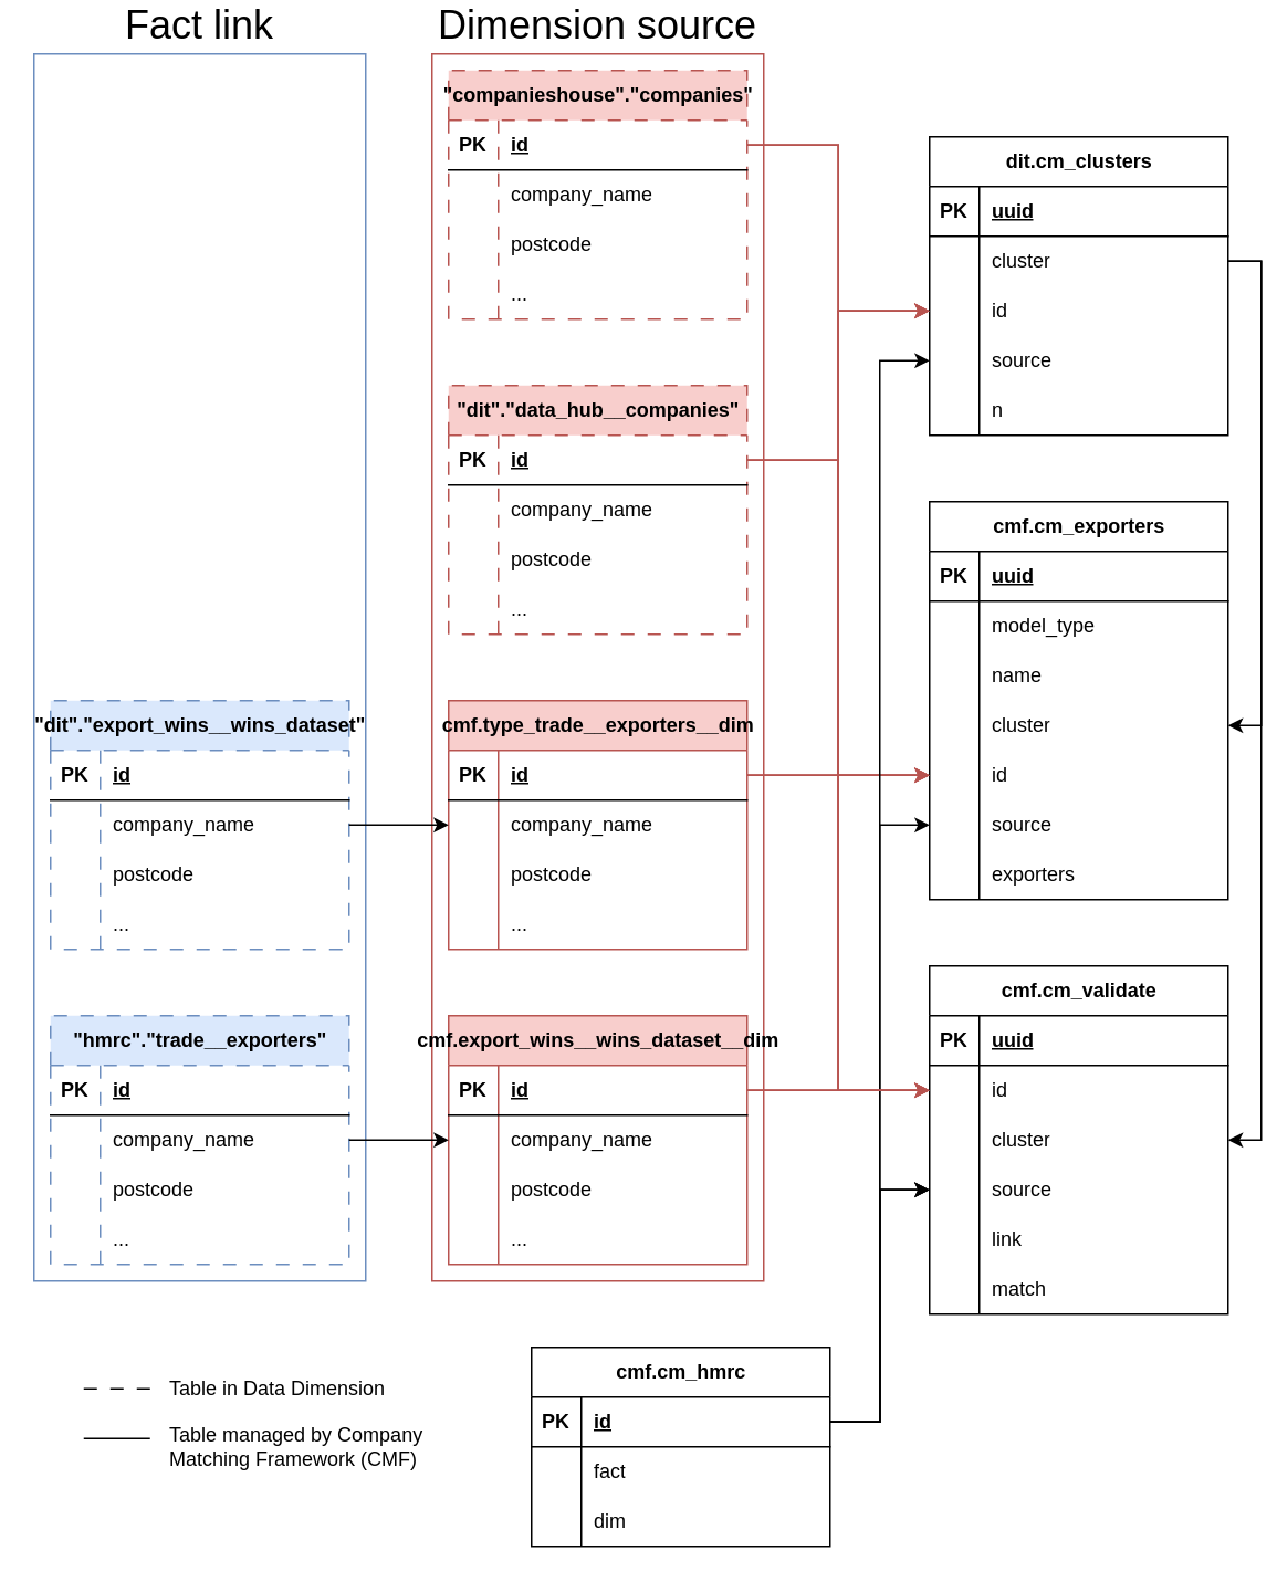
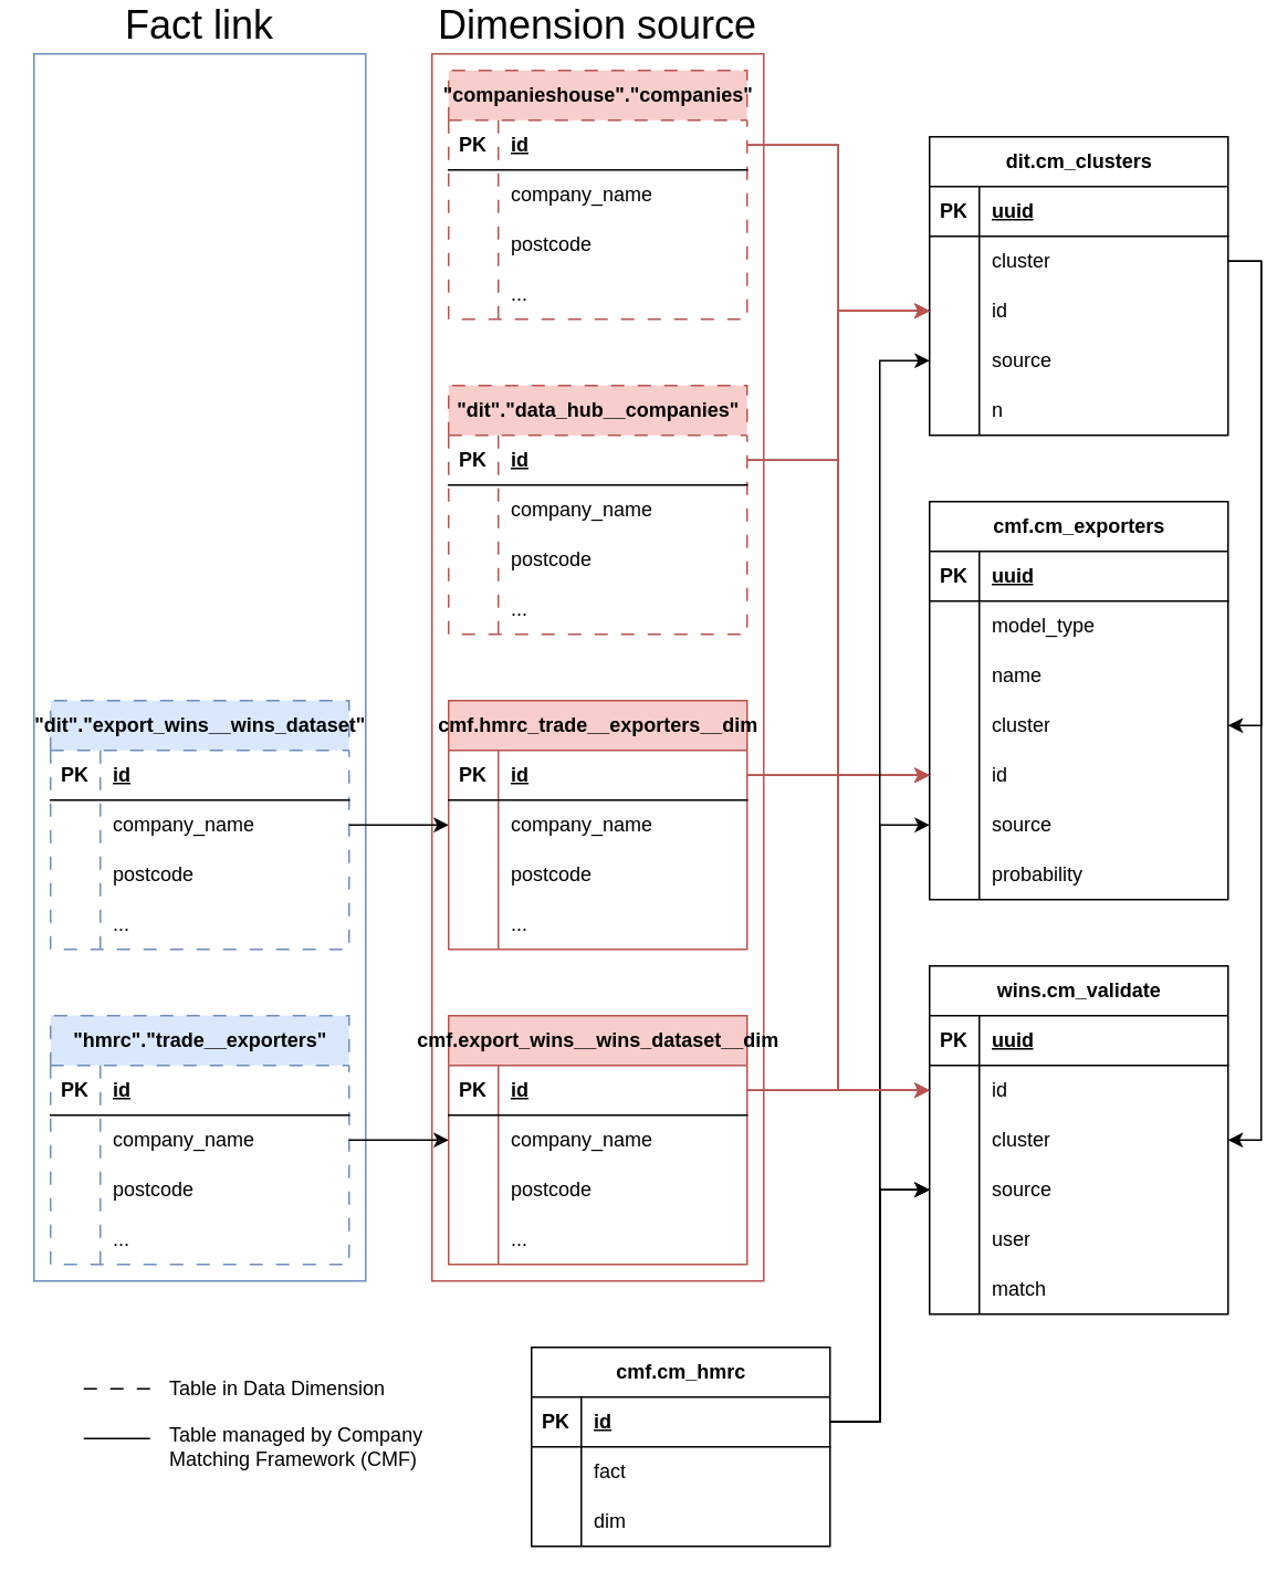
- <mxCell id="97" value="cmf.type_trade__exporters__dim" style="shape=table;startSize=30;container=1;collapsible=1;childLayout=tableLayout;fixedRows=1;rowLines=0;fontStyle=1;align=center;resizeLast=1;html=1;fillColor=#f8cecc;strokeColor=#b85450;" vertex="1" parent="1"><mxGeometry x="270" y="410" width="180" height="150" as="geometry" /></mxCell>
+ <mxCell id="97" value="cmf.hmrc_trade__exporters__dim" style="shape=table;startSize=30;container=1;collapsible=1;childLayout=tableLayout;fixedRows=1;rowLines=0;fontStyle=1;align=center;resizeLast=1;html=1;fillColor=#f8cecc;strokeColor=#b85450;" vertex="1" parent="1"><mxGeometry x="270" y="410" width="180" height="150" as="geometry" /></mxCell>
- <mxCell id="51" value="exporters" style="shape=partialRectangle;connectable=0;fillColor=none;top=0;left=0;bottom=0;right=0;align=left;spacingLeft=6;overflow=hidden;whiteSpace=wrap;html=1;" vertex="1" parent="49"><mxGeometry x="30" width="150" height="30" as="geometry"><mxRectangle width="150" height="30" as="alternateBounds" /></mxGeometry></mxCell>
+ <mxCell id="51" value="probability" style="shape=partialRectangle;connectable=0;fillColor=none;top=0;left=0;bottom=0;right=0;align=left;spacingLeft=6;overflow=hidden;whiteSpace=wrap;html=1;" vertex="1" parent="49"><mxGeometry x="30" width="150" height="30" as="geometry"><mxRectangle width="150" height="30" as="alternateBounds" /></mxGeometry></mxCell>
- <mxCell id="52" value="cmf.cm_validate" style="shape=table;startSize=30;container=1;collapsible=1;childLayout=tableLayout;fixedRows=1;rowLines=0;fontStyle=1;align=center;resizeLast=1;html=1;" vertex="1" parent="1"><mxGeometry x="560" y="570" width="180" height="210" as="geometry" /></mxCell>
+ <mxCell id="52" value="wins.cm_validate" style="shape=table;startSize=30;container=1;collapsible=1;childLayout=tableLayout;fixedRows=1;rowLines=0;fontStyle=1;align=center;resizeLast=1;html=1;" vertex="1" parent="1"><mxGeometry x="560" y="570" width="180" height="210" as="geometry" /></mxCell>
- <mxCell id="67" value="link" style="shape=partialRectangle;connectable=0;fillColor=none;top=0;left=0;bottom=0;right=0;align=left;spacingLeft=6;overflow=hidden;whiteSpace=wrap;html=1;" vertex="1" parent="65"><mxGeometry x="30" width="150" height="30" as="geometry"><mxRectangle width="150" height="30" as="alternateBounds" /></mxGeometry></mxCell>
+ <mxCell id="67" value="user" style="shape=partialRectangle;connectable=0;fillColor=none;top=0;left=0;bottom=0;right=0;align=left;spacingLeft=6;overflow=hidden;whiteSpace=wrap;html=1;" vertex="1" parent="65"><mxGeometry x="30" width="150" height="30" as="geometry"><mxRectangle width="150" height="30" as="alternateBounds" /></mxGeometry></mxCell>
